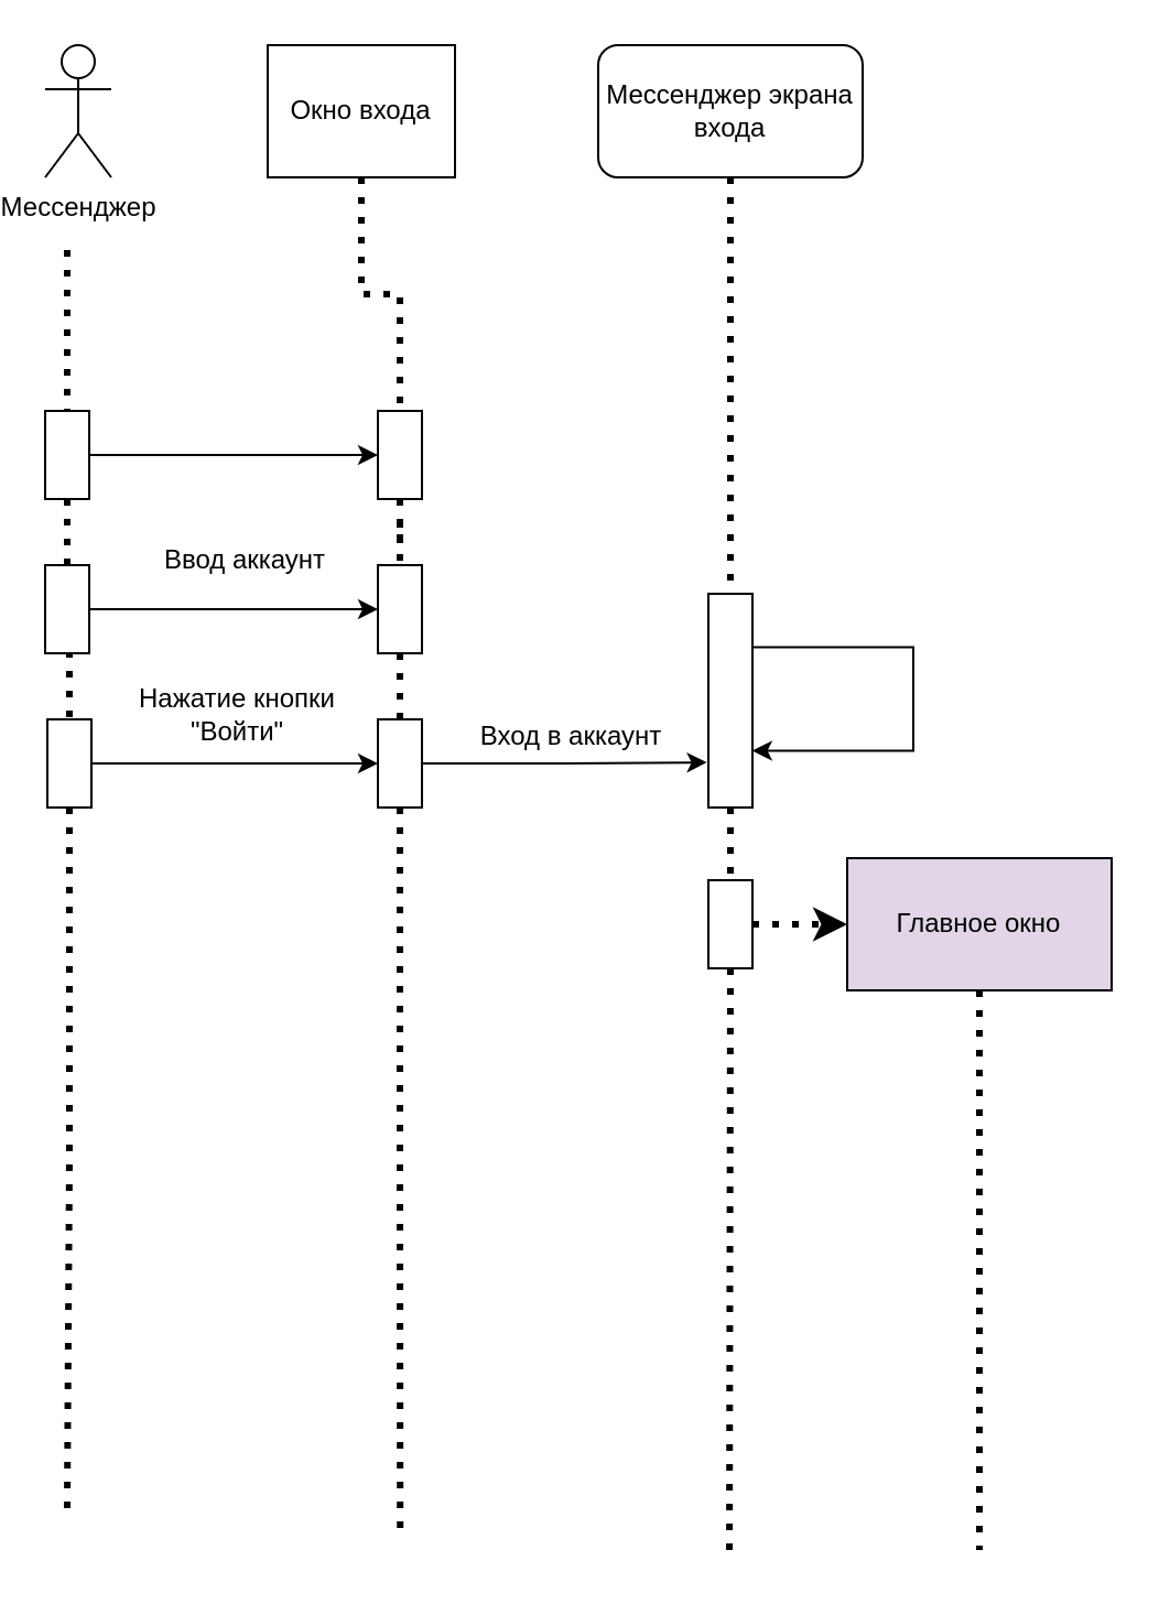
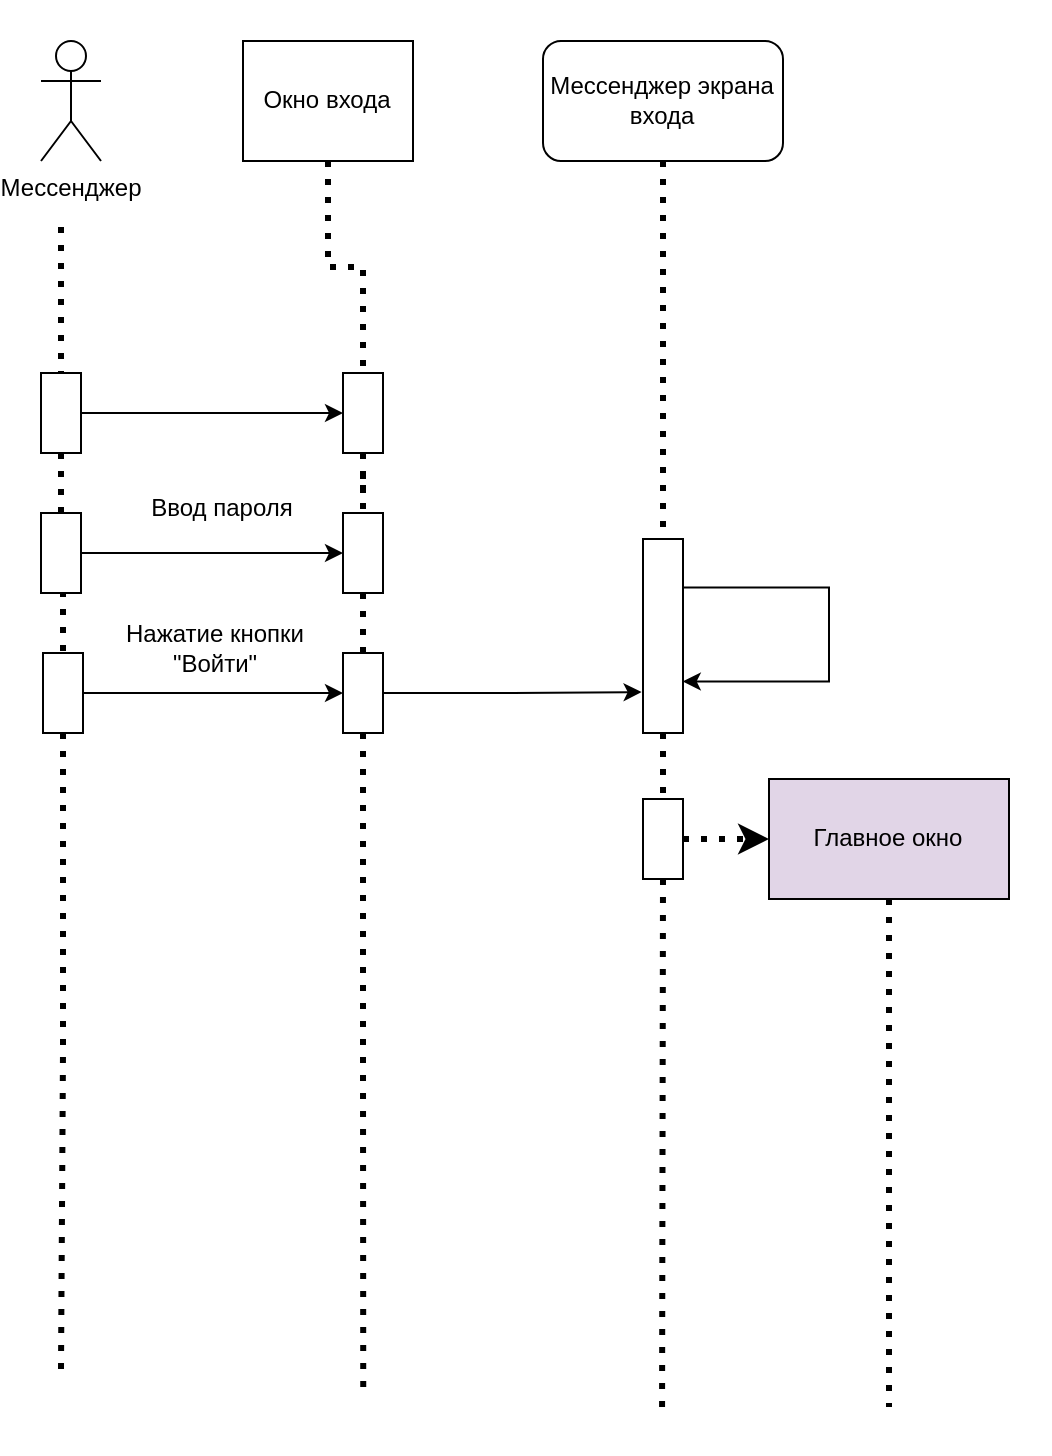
- <mxCell id="29" value="Ввод аккаунт" style="text;html=1;align=center;verticalAlign=middle;whiteSpace=wrap;rounded=0;" vertex="1" parent="1"><mxGeometry x="41" y="239" width="140" height="30" as="geometry" /></mxCell>
+ <mxCell id="29" value="Ввод пароля" style="text;html=1;align=center;verticalAlign=middle;whiteSpace=wrap;rounded=0;" vertex="1" parent="1"><mxGeometry x="41" y="239" width="140" height="30" as="geometry" /></mxCell>
- <mxCell id="34" value="Вход в аккаунт" style="text;html=1;align=center;verticalAlign=middle;whiteSpace=wrap;rounded=0;" vertex="1" parent="1"><mxGeometry x="204" y="319" width="110" height="30" as="geometry" /></mxCell>
